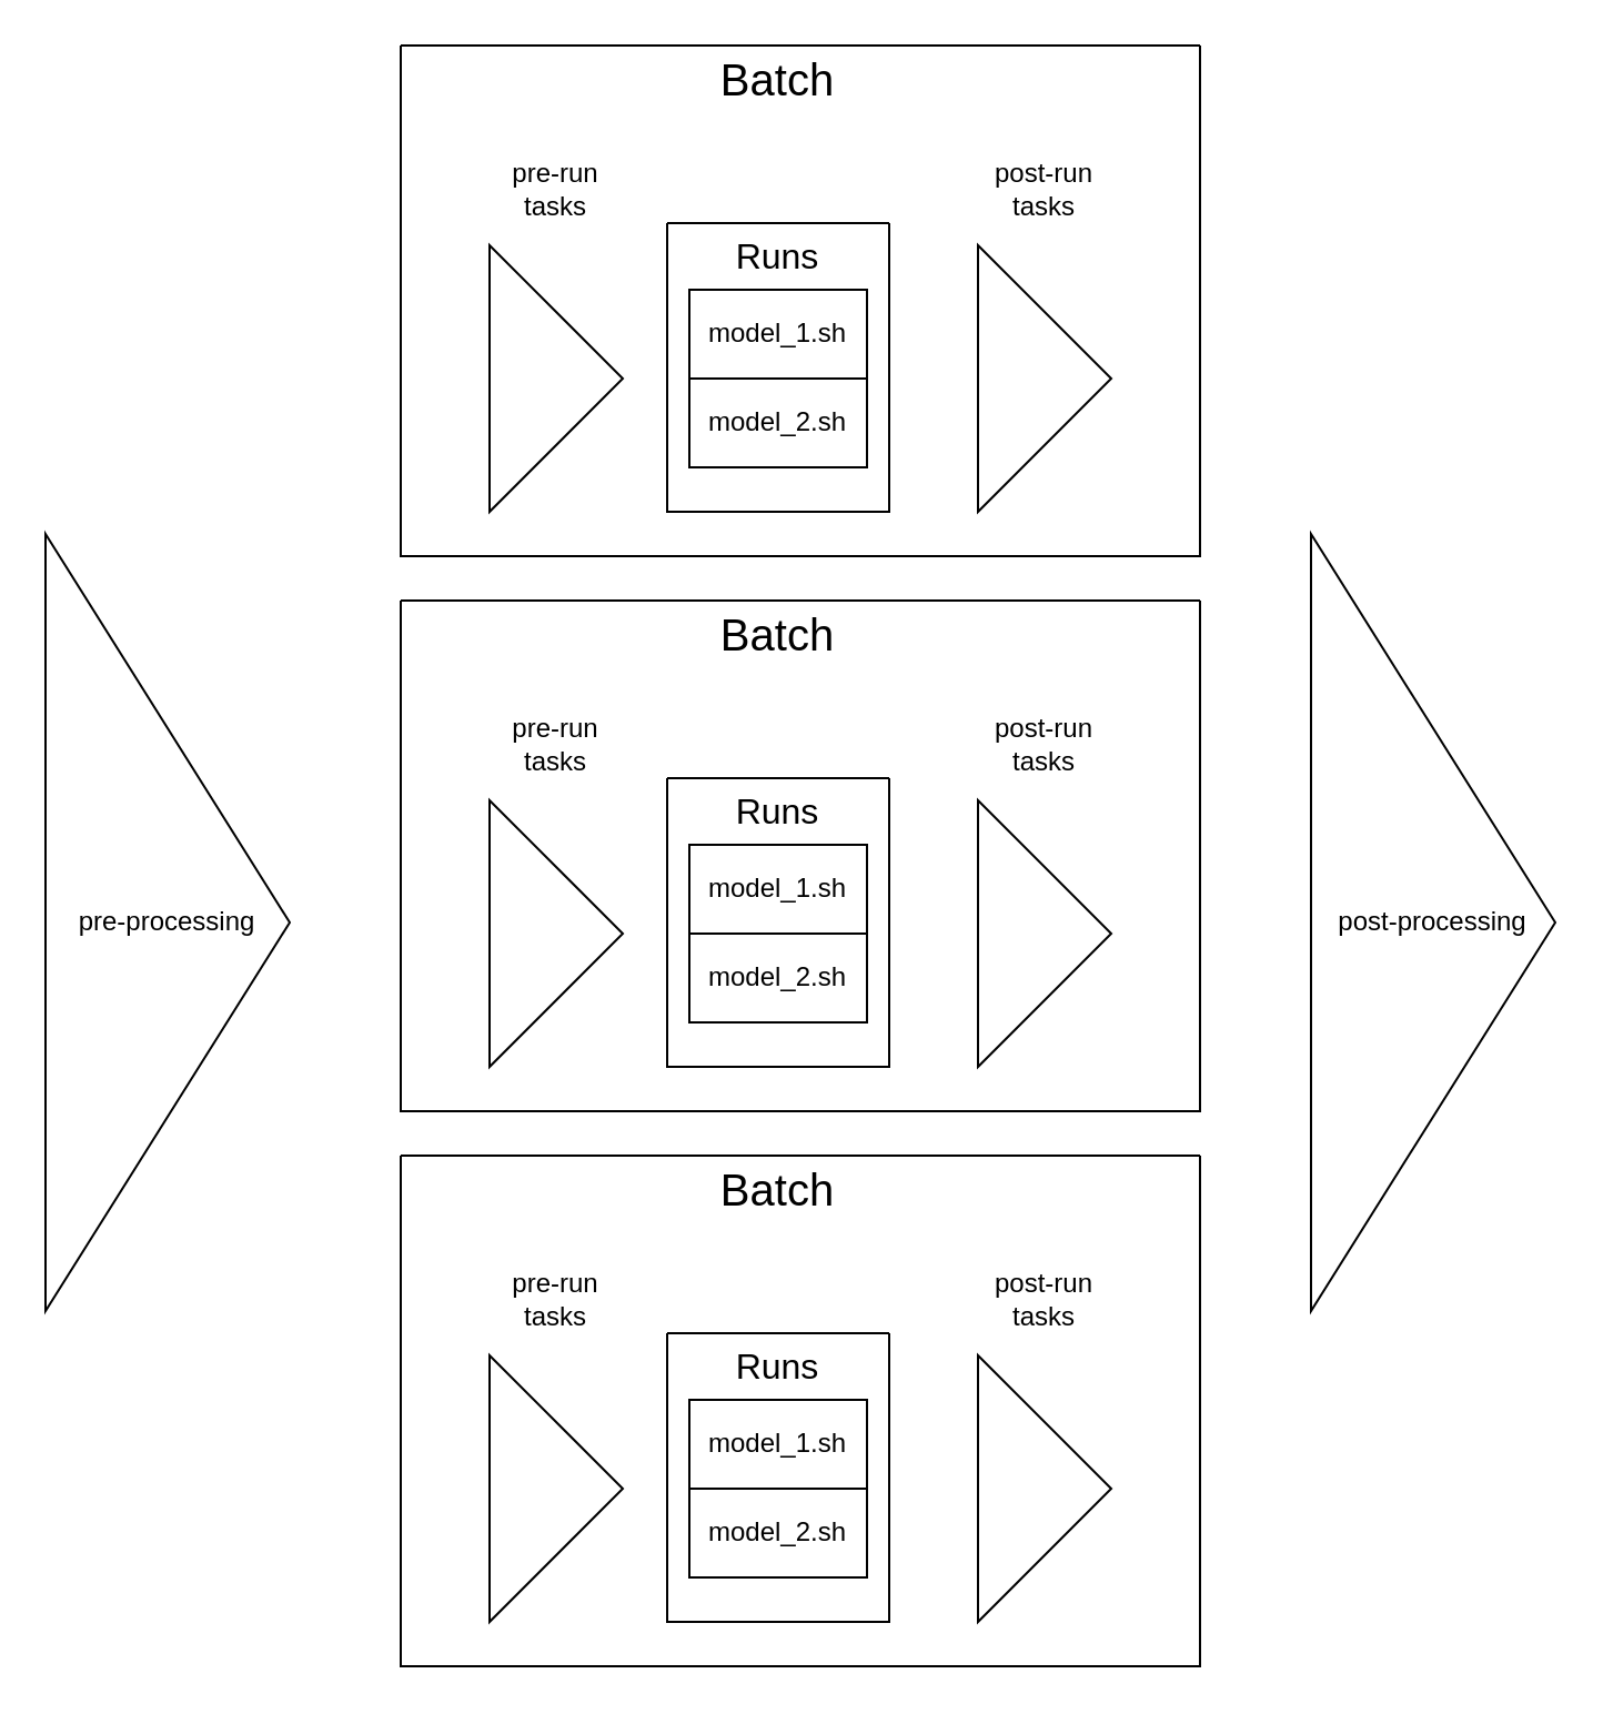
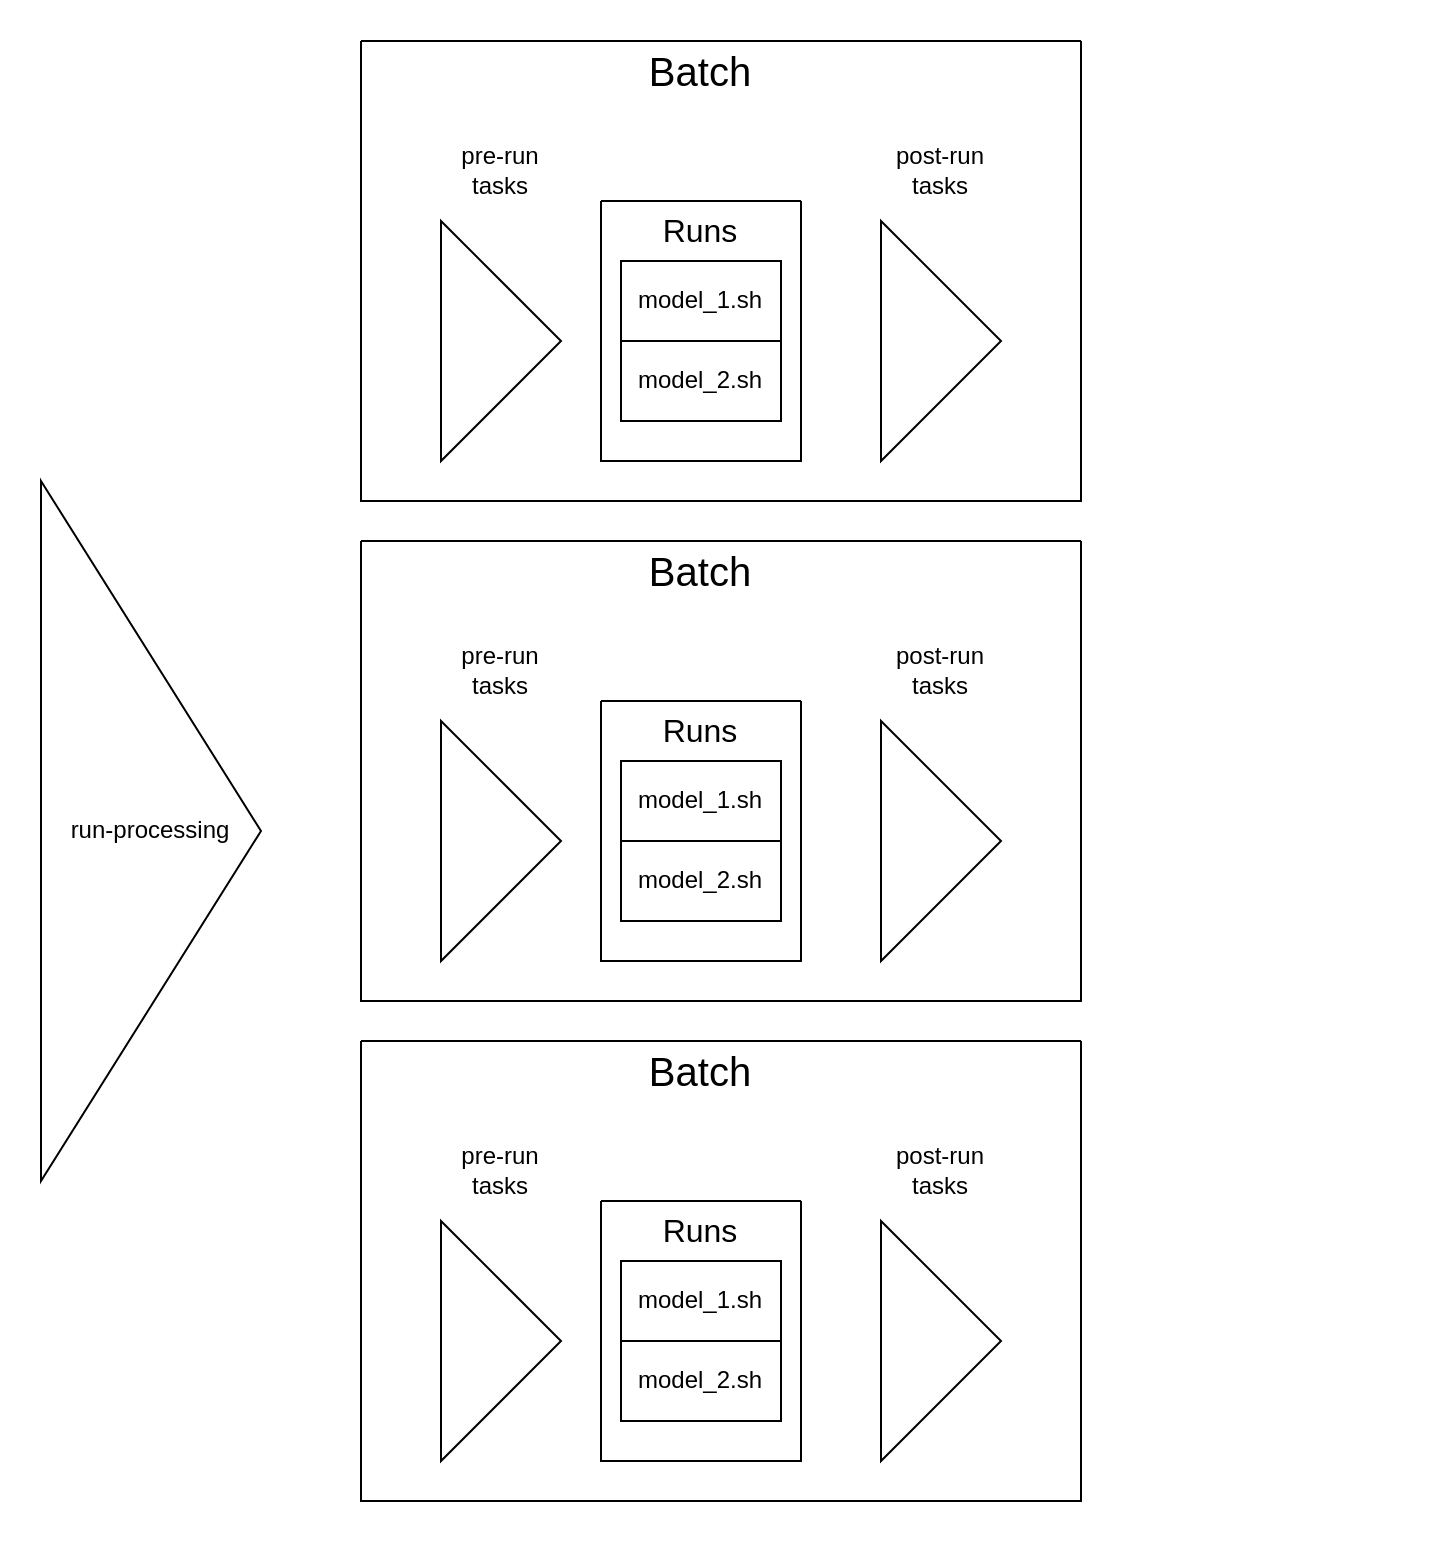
- <mxCell id="7" value="pre-processing" style="triangle;whiteSpace=wrap;html=1;" vertex="1" parent="1"><mxGeometry x="20" y="240" width="110" height="350" as="geometry" /></mxCell>
+ <mxCell id="7" value="run-processing" style="triangle;whiteSpace=wrap;html=1;" vertex="1" parent="1"><mxGeometry x="20" y="240" width="110" height="350" as="geometry" /></mxCell>
- <mxCell id="8" value="post-processing" style="triangle;whiteSpace=wrap;html=1;" vertex="1" parent="1"><mxGeometry x="590" y="240" width="110" height="350" as="geometry" /></mxCell>
